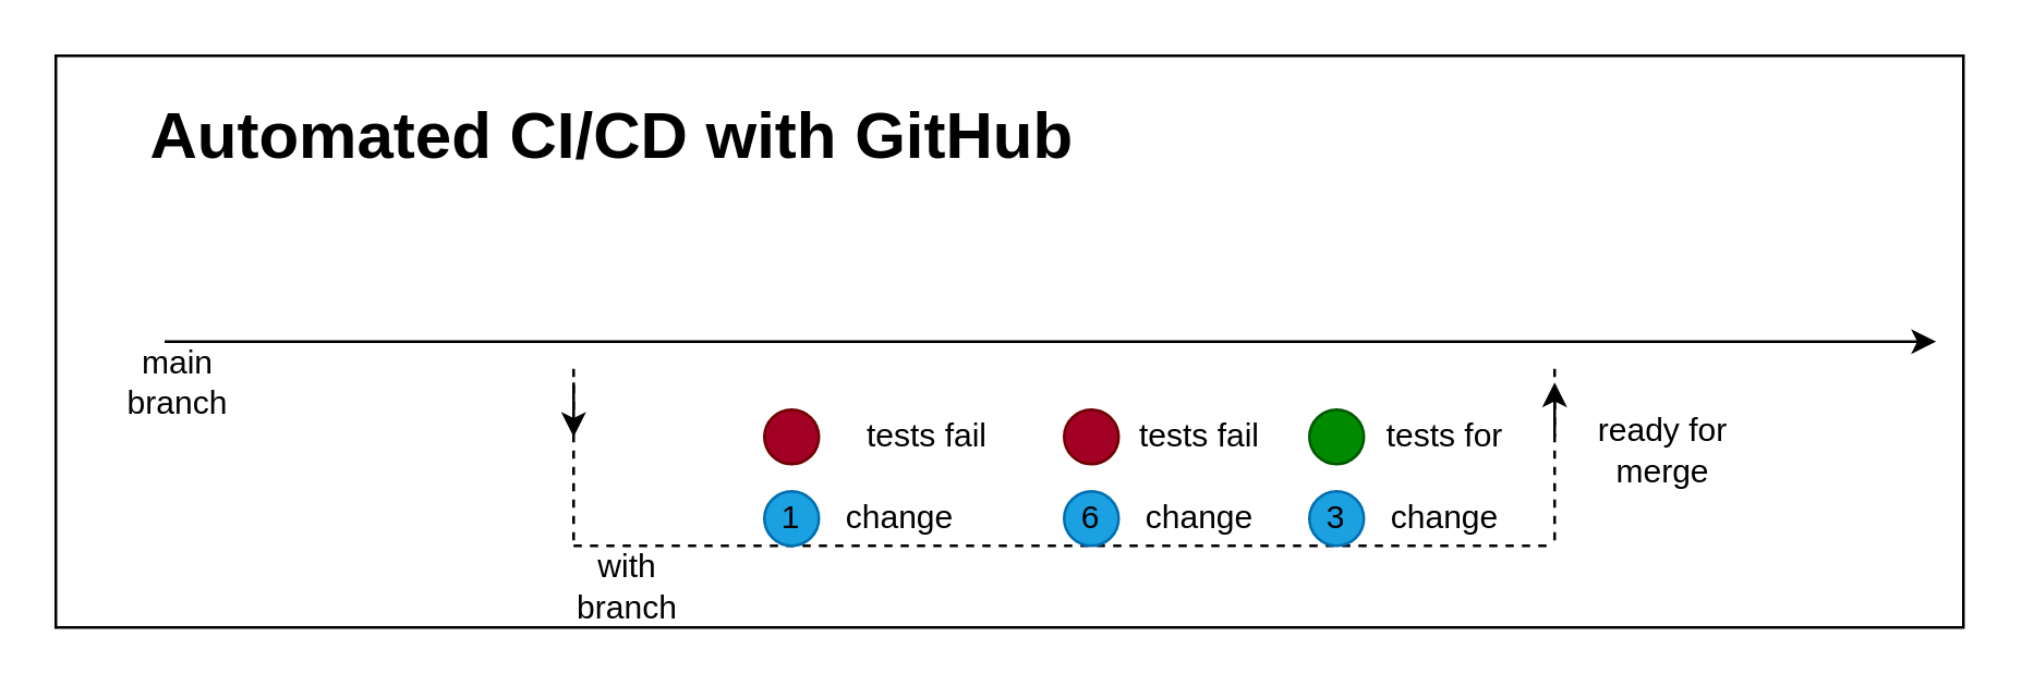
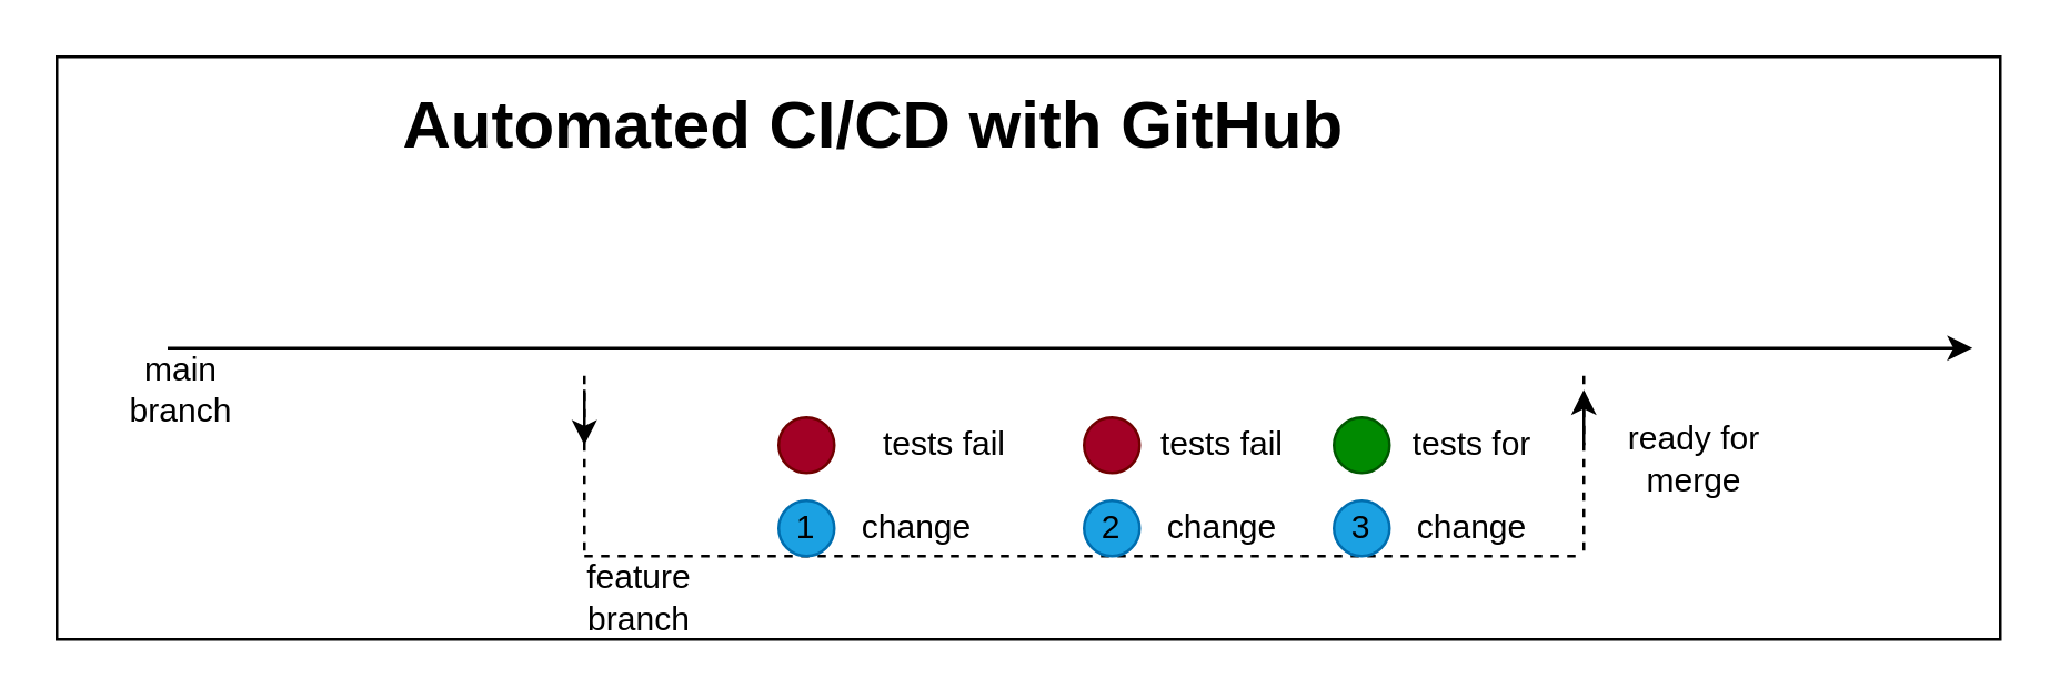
- <mxCell id="9" value="&lt;h1&gt;&lt;font color=&quot;#000000&quot;&gt;Automated CI/CD with GitHub&lt;/font&gt;&lt;/h1&gt;" style="text;html=1;strokeColor=none;fillColor=none;spacing=5;spacingTop=-20;whiteSpace=wrap;overflow=hidden;rounded=0;" vertex="1" parent="1"><mxGeometry x="50" y="30" width="400" height="40" as="geometry" /></mxCell>
+ <mxCell id="9" value="&lt;h1&gt;&lt;font color=&quot;#000000&quot;&gt;Automated CI/CD with GitHub&lt;/font&gt;&lt;/h1&gt;" style="text;html=1;strokeColor=none;fillColor=none;spacing=5;spacingTop=-20;whiteSpace=wrap;overflow=hidden;rounded=0;" vertex="1" parent="1"><mxGeometry x="140" y="25" width="400" height="40" as="geometry" /></mxCell>
- <mxCell id="25" value="6" style="text;html=1;strokeColor=none;fillColor=none;align=center;verticalAlign=middle;whiteSpace=wrap;rounded=0;" vertex="1" parent="1"><mxGeometry x="370" y="175" width="60" height="30" as="geometry" /></mxCell>
+ <mxCell id="25" value="2" style="text;html=1;strokeColor=none;fillColor=none;align=center;verticalAlign=middle;whiteSpace=wrap;rounded=0;" vertex="1" parent="1"><mxGeometry x="370" y="175" width="60" height="30" as="geometry" /></mxCell>
- <mxCell id="11" value="&lt;font color=&quot;#000000&quot;&gt;with branch&lt;/font&gt;" style="text;html=1;strokeColor=none;fillColor=none;align=center;verticalAlign=middle;whiteSpace=wrap;rounded=0;" vertex="1" parent="1"><mxGeometry x="200" y="200" width="60" height="30" as="geometry" /></mxCell>
+ <mxCell id="11" value="&lt;font color=&quot;#000000&quot;&gt;feature branch&lt;/font&gt;" style="text;html=1;strokeColor=none;fillColor=none;align=center;verticalAlign=middle;whiteSpace=wrap;rounded=0;" vertex="1" parent="1"><mxGeometry x="200" y="200" width="60" height="30" as="geometry" /></mxCell>
